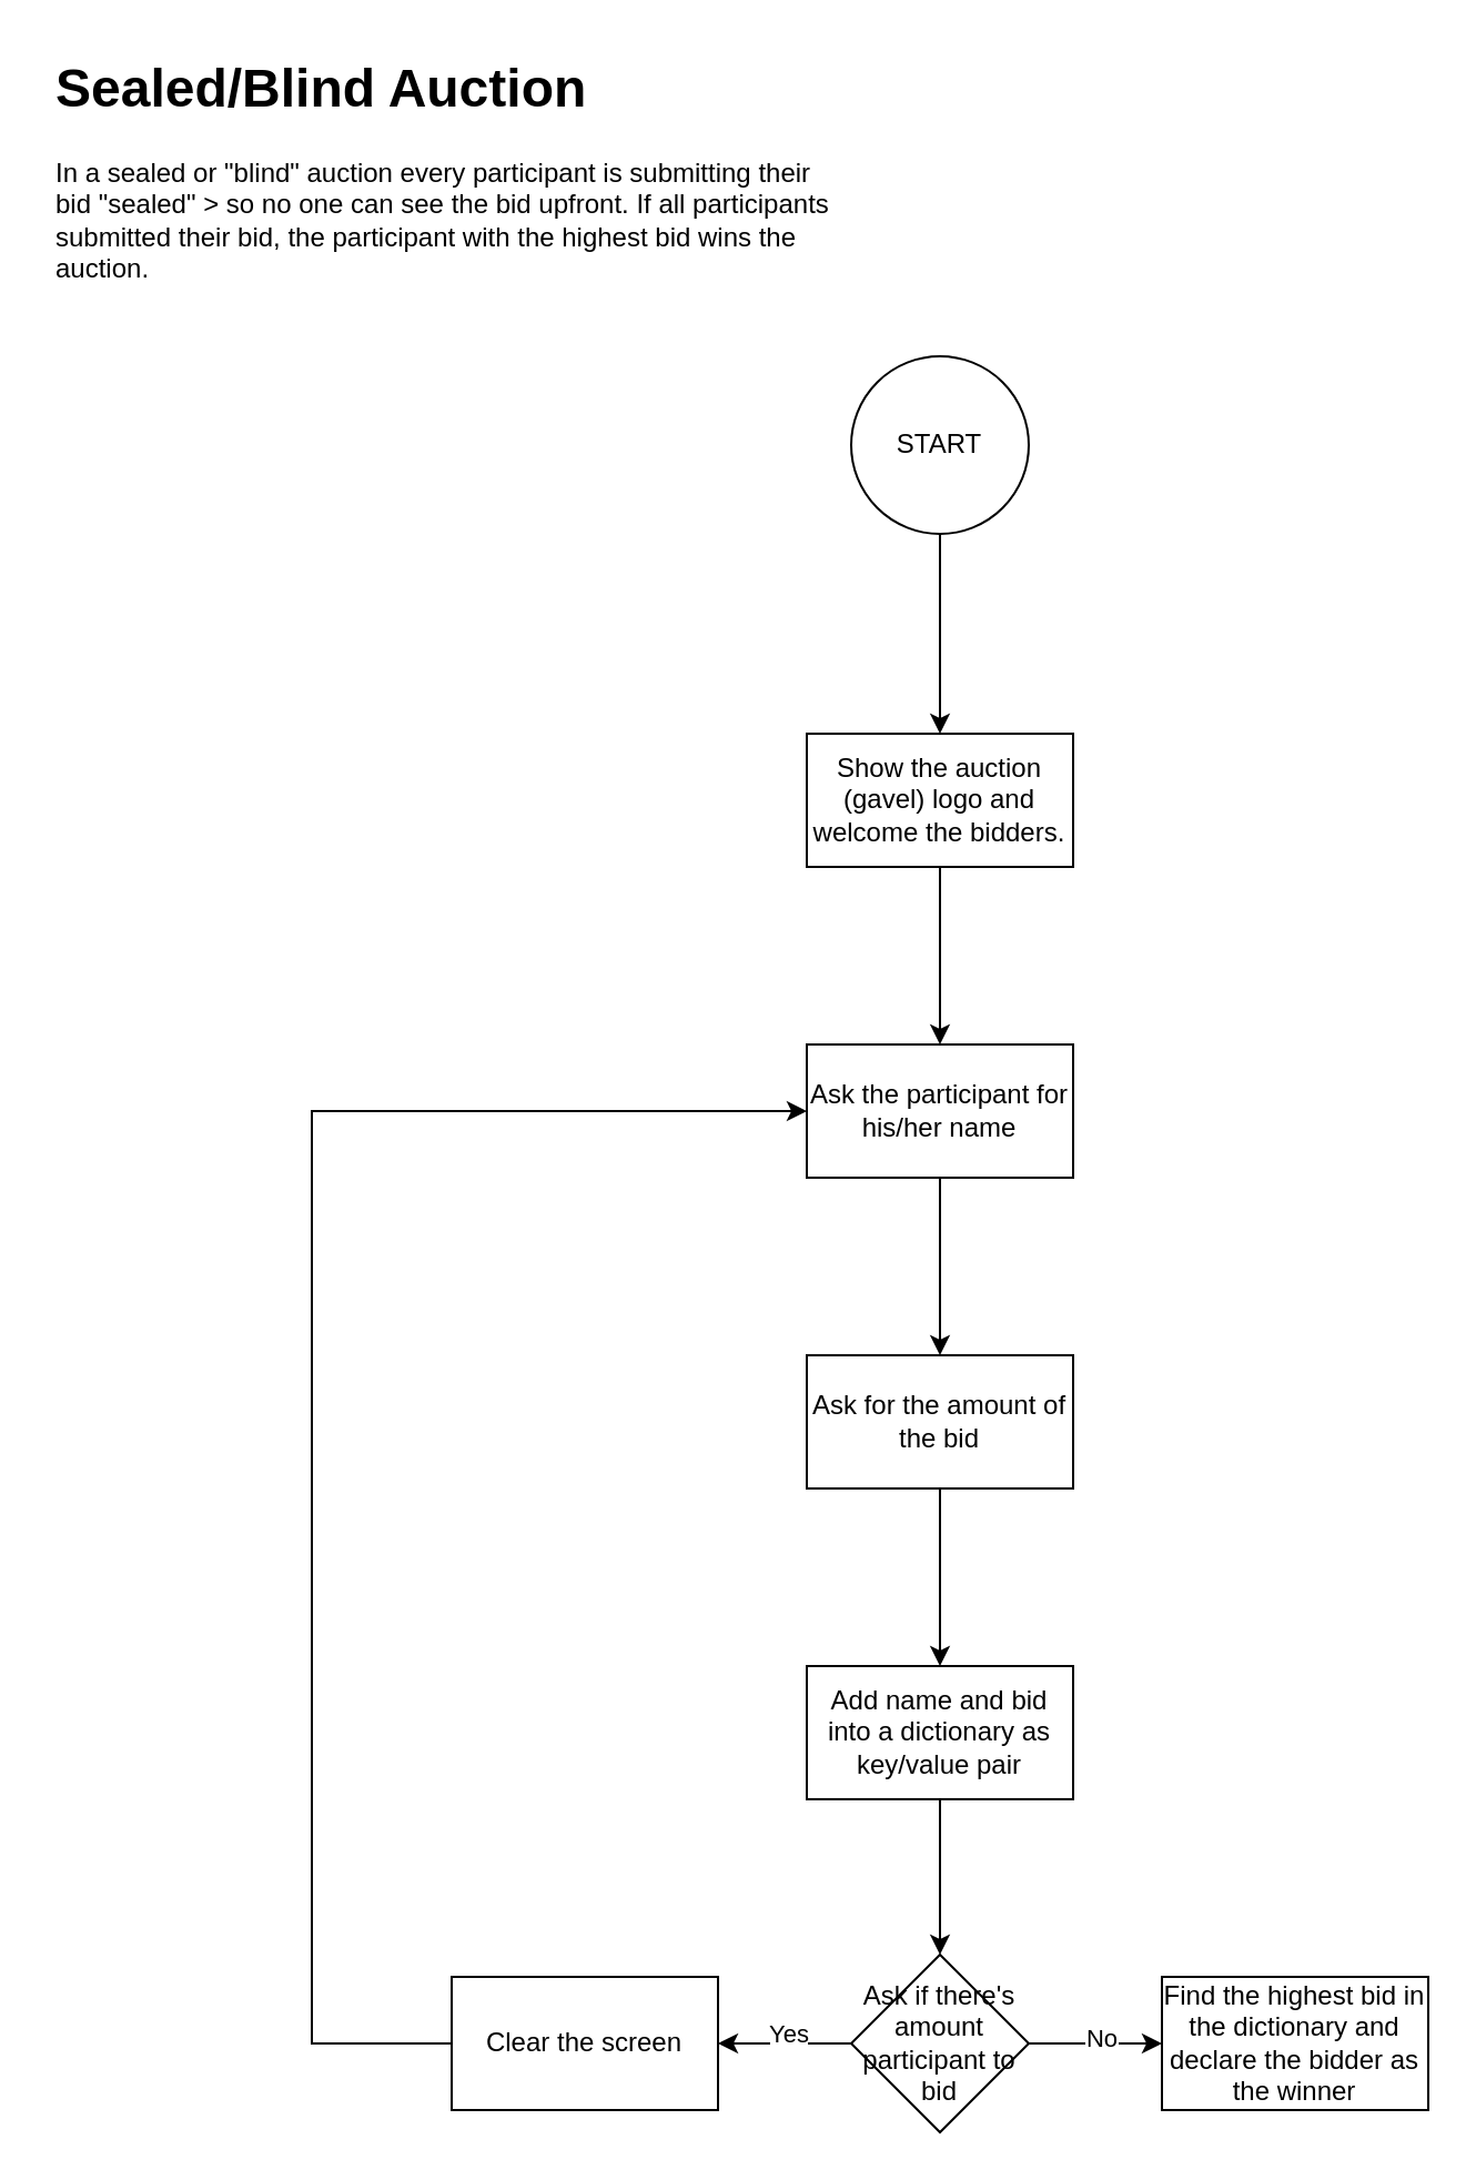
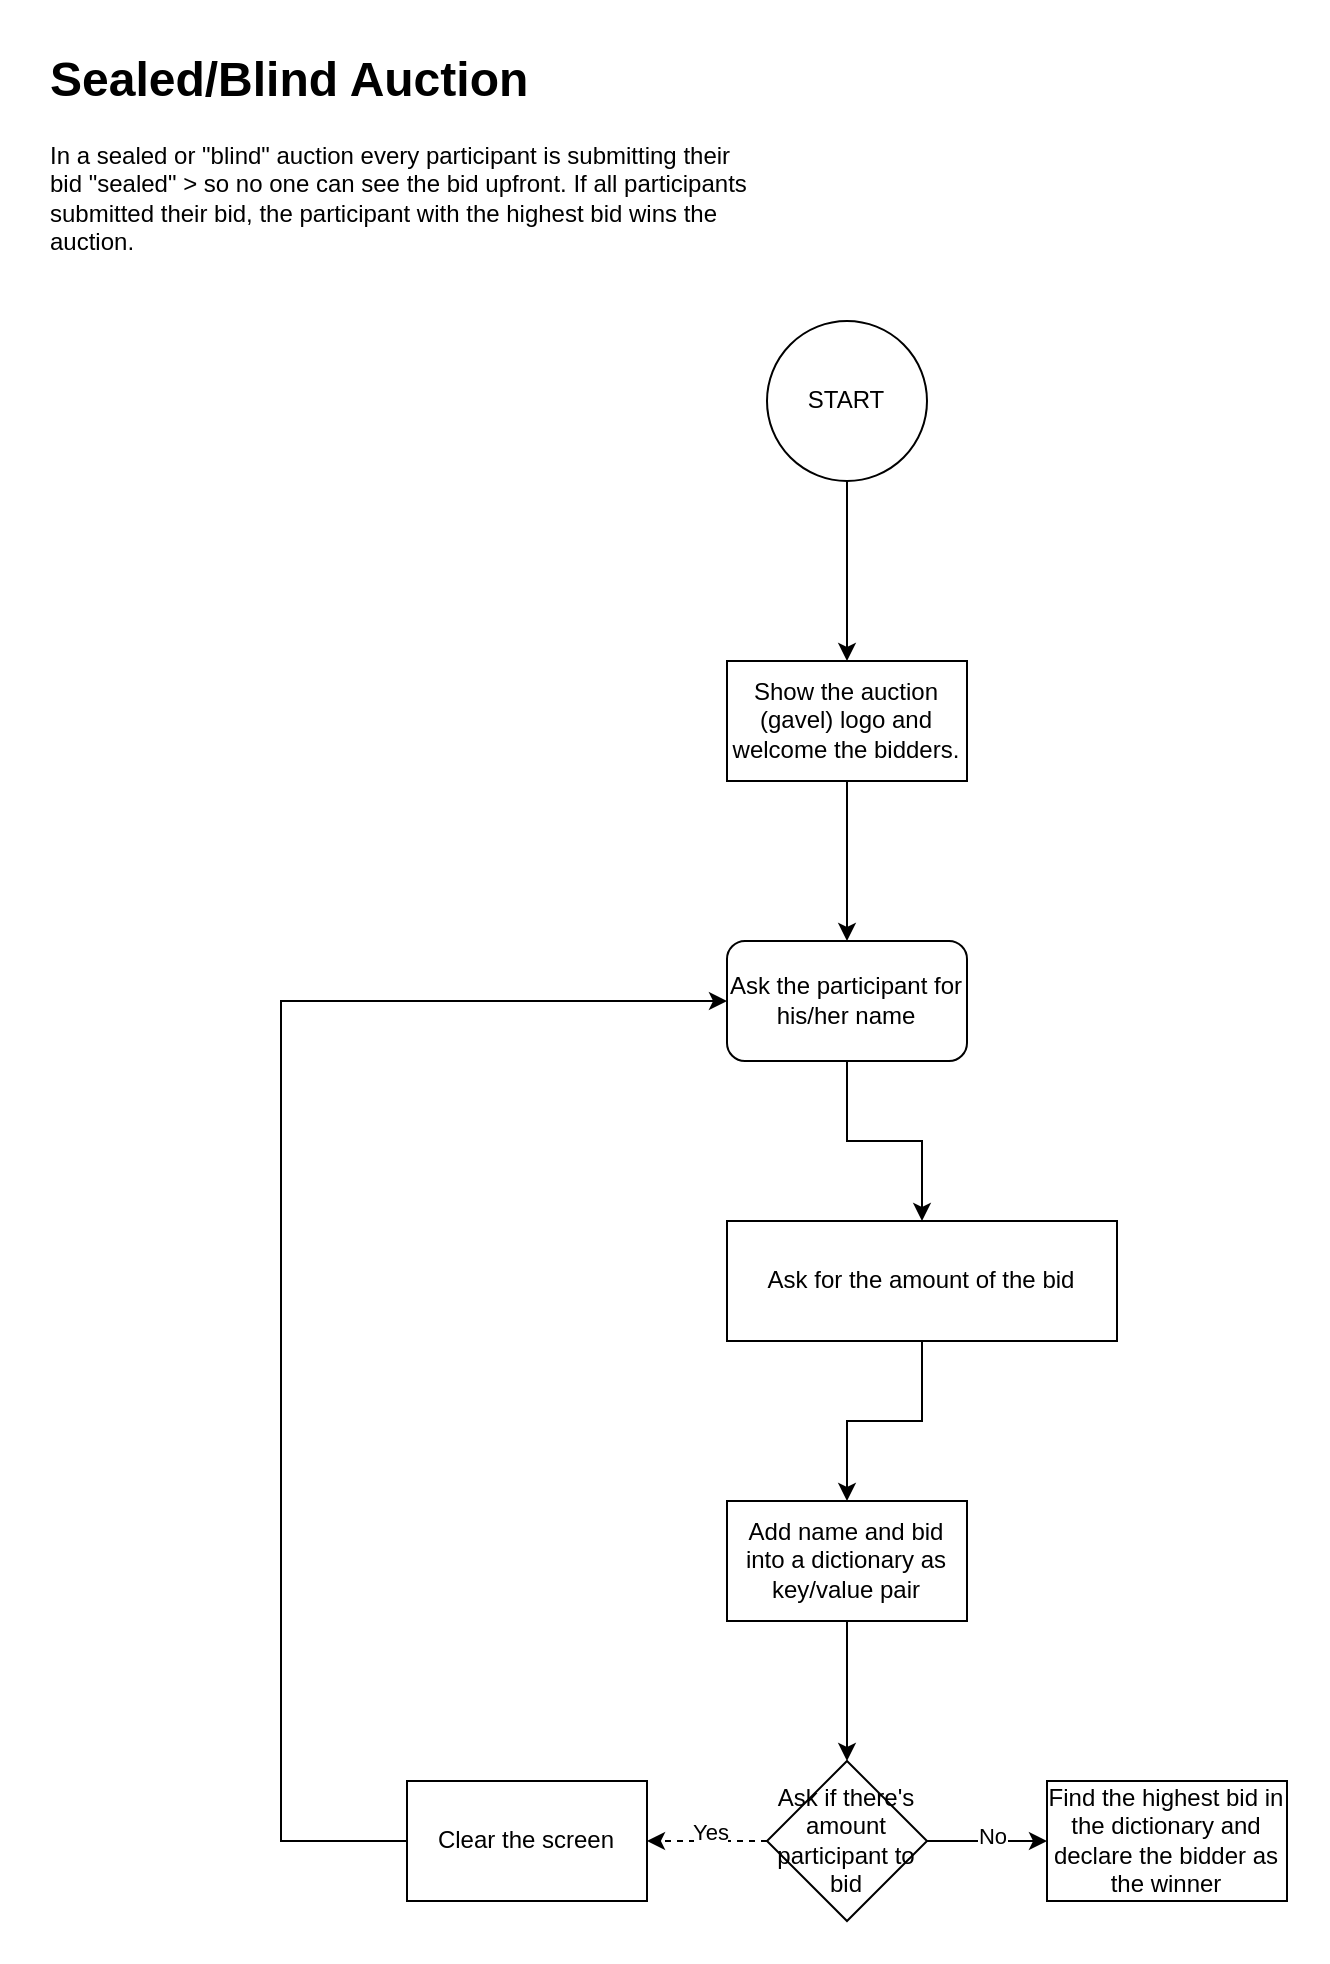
- <mxCell id="8" value="Ask the participant for his/her name" style="whiteSpace=wrap;html=1;" vertex="1" parent="1"><mxGeometry x="363" y="470" width="120" height="60" as="geometry" /></mxCell>
+ <mxCell id="8" value="Ask the participant for his/her name" style="whiteSpace=wrap;html=1;rounded=1;" vertex="1" parent="1"><mxGeometry x="363" y="470" width="120" height="60" as="geometry" /></mxCell>
- <mxCell id="10" value="Ask for the amount of the bid" style="whiteSpace=wrap;html=1;" vertex="1" parent="1"><mxGeometry x="363" y="610" width="120" height="60" as="geometry" /></mxCell>
+ <mxCell id="10" value="Ask for the amount of the bid" style="whiteSpace=wrap;html=1;" vertex="1" parent="1"><mxGeometry x="363" y="610" width="195" height="60" as="geometry" /></mxCell>
- <mxCell id="15" value="" style="edgeStyle=orthogonalEdgeStyle;rounded=0;orthogonalLoop=1;jettySize=auto;html=1;" edge="1" parent="1" source="17" target="20"><mxGeometry relative="1" as="geometry" /></mxCell>
+ <mxCell id="15" value="" style="edgeStyle=orthogonalEdgeStyle;rounded=0;orthogonalLoop=1;jettySize=auto;html=1;dashed=1;" edge="1" parent="1" source="17" target="20"><mxGeometry relative="1" as="geometry" /></mxCell>
